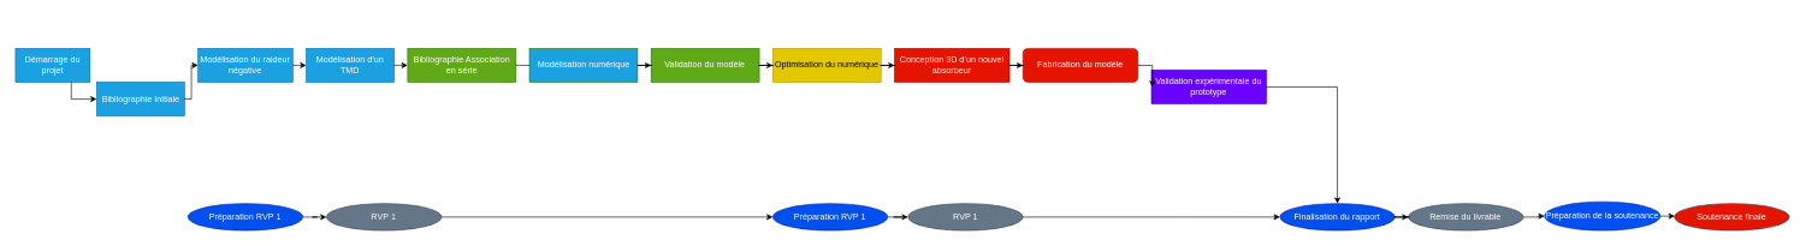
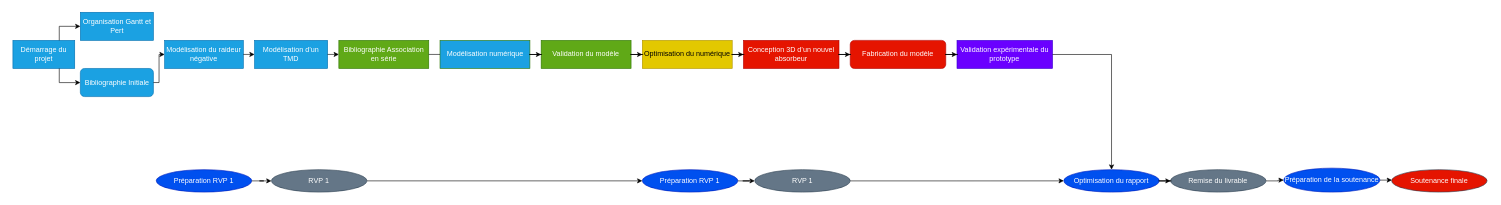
+ <mxCell id="4" style="edgeStyle=orthogonalEdgeStyle;rounded=0;orthogonalLoop=1;jettySize=auto;html=1;exitX=0.75;exitY=0;exitDx=0;exitDy=0;entryX=0;entryY=0.5;entryDx=0;entryDy=0;" edge="1" parent="1" source="2" target="3"><mxGeometry relative="1" as="geometry" /></mxCell>
+ <mxCell id="3" value="Organisation Gantt et Pert" style="html=1;whiteSpace=wrap;fillColor=#1ba1e2;fontColor=#ffffff;strokeColor=#006EAF;" vertex="1" parent="1"><mxGeometry x="132.5" y="20" width="121.875" height="46.875" as="geometry" /></mxCell>
- <mxCell id="23" value="Validation expérimentale du prototype" style="html=1;whiteSpace=wrap;fillColor=#6a00ff;fontColor=#ffffff;strokeColor=#3700CC;" vertex="1" parent="1"><mxGeometry x="1595.003" y="96.875" width="159.375" height="46.875" as="geometry" /></mxCell>
+ <mxCell id="23" value="Validation expérimentale du prototype" style="html=1;whiteSpace=wrap;fillColor=#6a00ff;fontColor=#ffffff;strokeColor=#3700CC;" vertex="1" parent="1"><mxGeometry x="1595.003" y="66.875" width="159.375" height="46.875" as="geometry" /></mxCell>
- <mxCell id="5" value="Bibliographie Initiale" style="html=1;whiteSpace=wrap;fillColor=#1ba1e2;fontColor=#ffffff;strokeColor=#006EAF;" vertex="1" parent="1"><mxGeometry x="132.5" y="113.75" width="121.875" height="46.875" as="geometry" /></mxCell>
+ <mxCell id="5" value="Bibliographie Initiale" style="html=1;whiteSpace=wrap;fillColor=#1ba1e2;fontColor=#ffffff;strokeColor=#006EAF;rounded=1;" vertex="1" parent="1"><mxGeometry x="132.5" y="113.75" width="121.875" height="46.875" as="geometry" /></mxCell>
- <mxCell id="32" value="Finalisation du rapport" style="ellipse;whiteSpace=wrap;html=1;align=center;fillColor=#0050ef;fontColor=#ffffff;strokeColor=#001DBC;" vertex="1" parent="1"><mxGeometry x="1773.129" y="282.5" width="159.375" height="37.5" as="geometry" /></mxCell>
+ <mxCell id="32" value="Optimisation du rapport" style="ellipse;whiteSpace=wrap;html=1;align=center;fillColor=#0050ef;fontColor=#ffffff;strokeColor=#001DBC;" vertex="1" parent="1"><mxGeometry x="1773.129" y="282.5" width="159.375" height="37.5" as="geometry" /></mxCell>
